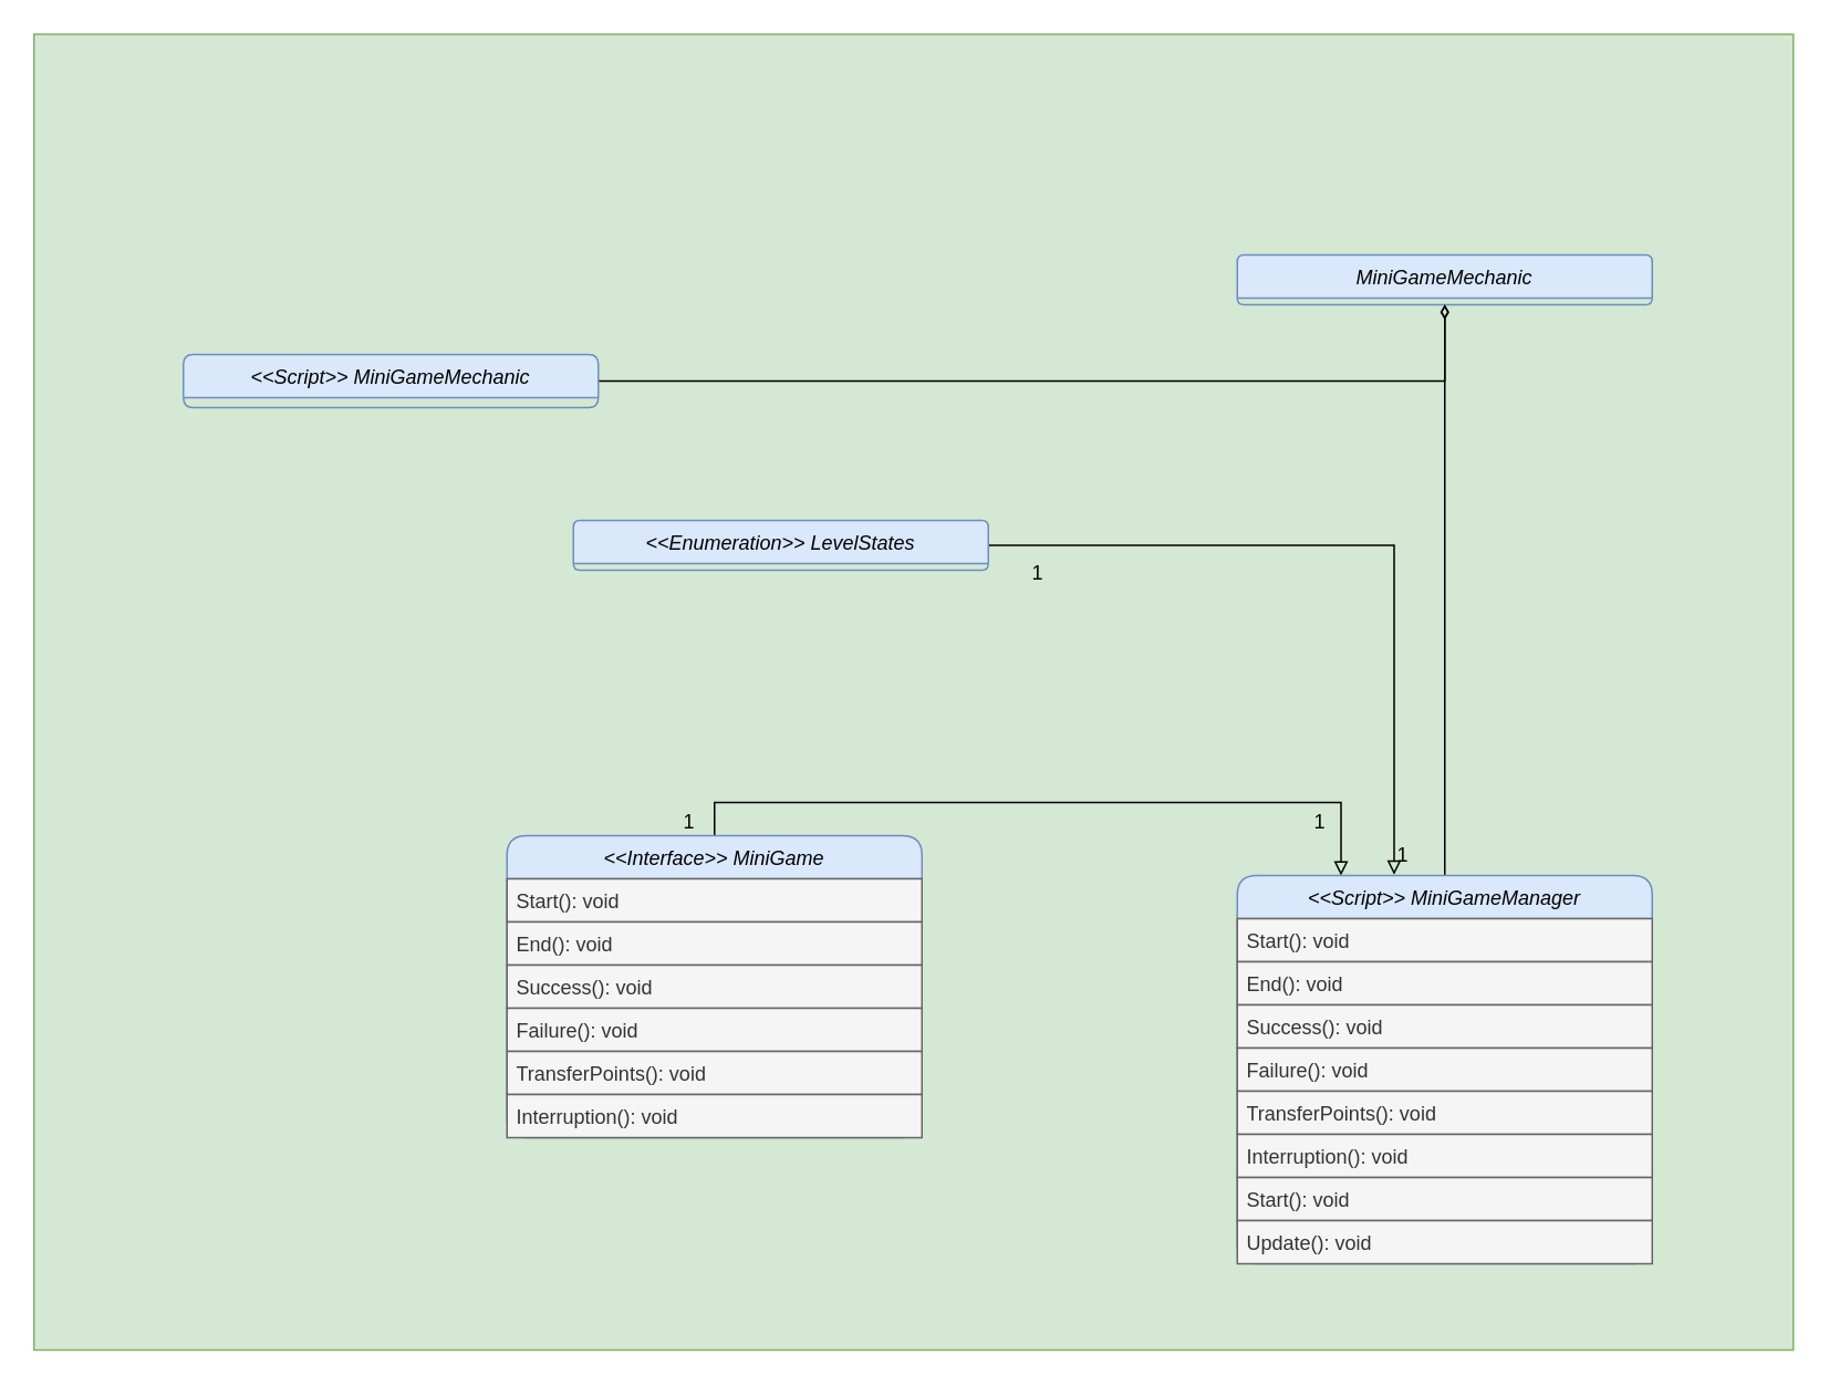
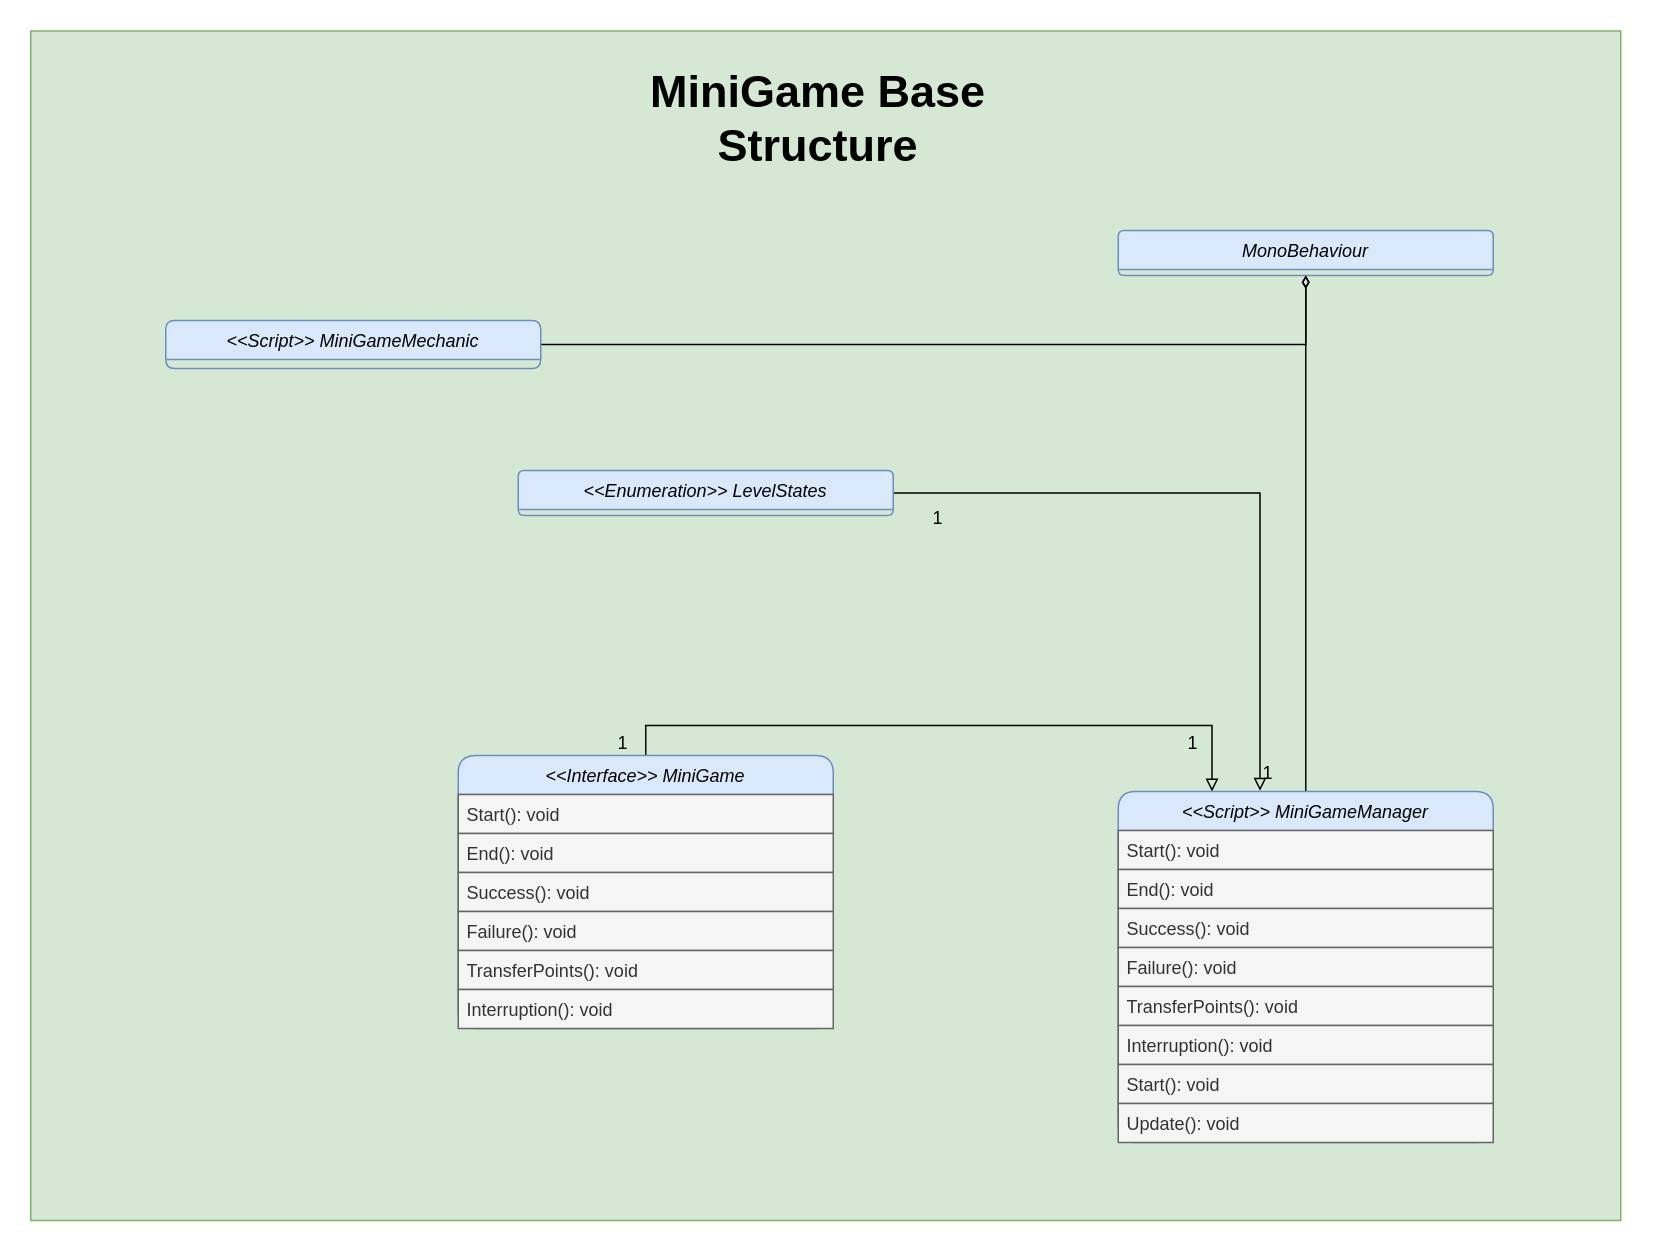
+ <mxCell id="3" value="&lt;font style=&quot;font-size: 30px&quot;&gt;&lt;b&gt;MiniGame Base Structure&lt;/b&gt;&lt;/font&gt;" style="text;html=1;strokeColor=none;fillColor=none;align=center;verticalAlign=middle;whiteSpace=wrap;rounded=0;" parent="1" vertex="1"><mxGeometry x="380" y="43" width="330" height="70" as="geometry" /></mxCell>
- <mxCell id="4" value="MiniGameMechanic" style="swimlane;fontStyle=2;align=center;verticalAlign=top;childLayout=stackLayout;horizontal=1;startSize=26;horizontalStack=0;resizeParent=1;resizeLast=0;collapsible=1;marginBottom=0;rounded=1;shadow=0;strokeWidth=1;fillColor=#dae8fc;strokeColor=#6c8ebf;" parent="1" vertex="1"><mxGeometry x="745" y="153" width="250" height="30" as="geometry"><mxRectangle x="230" y="140" width="160" height="26" as="alternateBounds" /></mxGeometry></mxCell>
+ <mxCell id="4" value="MonoBehaviour" style="swimlane;fontStyle=2;align=center;verticalAlign=top;childLayout=stackLayout;horizontal=1;startSize=26;horizontalStack=0;resizeParent=1;resizeLast=0;collapsible=1;marginBottom=0;rounded=1;shadow=0;strokeWidth=1;fillColor=#dae8fc;strokeColor=#6c8ebf;" parent="1" vertex="1"><mxGeometry x="745" y="153" width="250" height="30" as="geometry"><mxRectangle x="230" y="140" width="160" height="26" as="alternateBounds" /></mxGeometry></mxCell>
